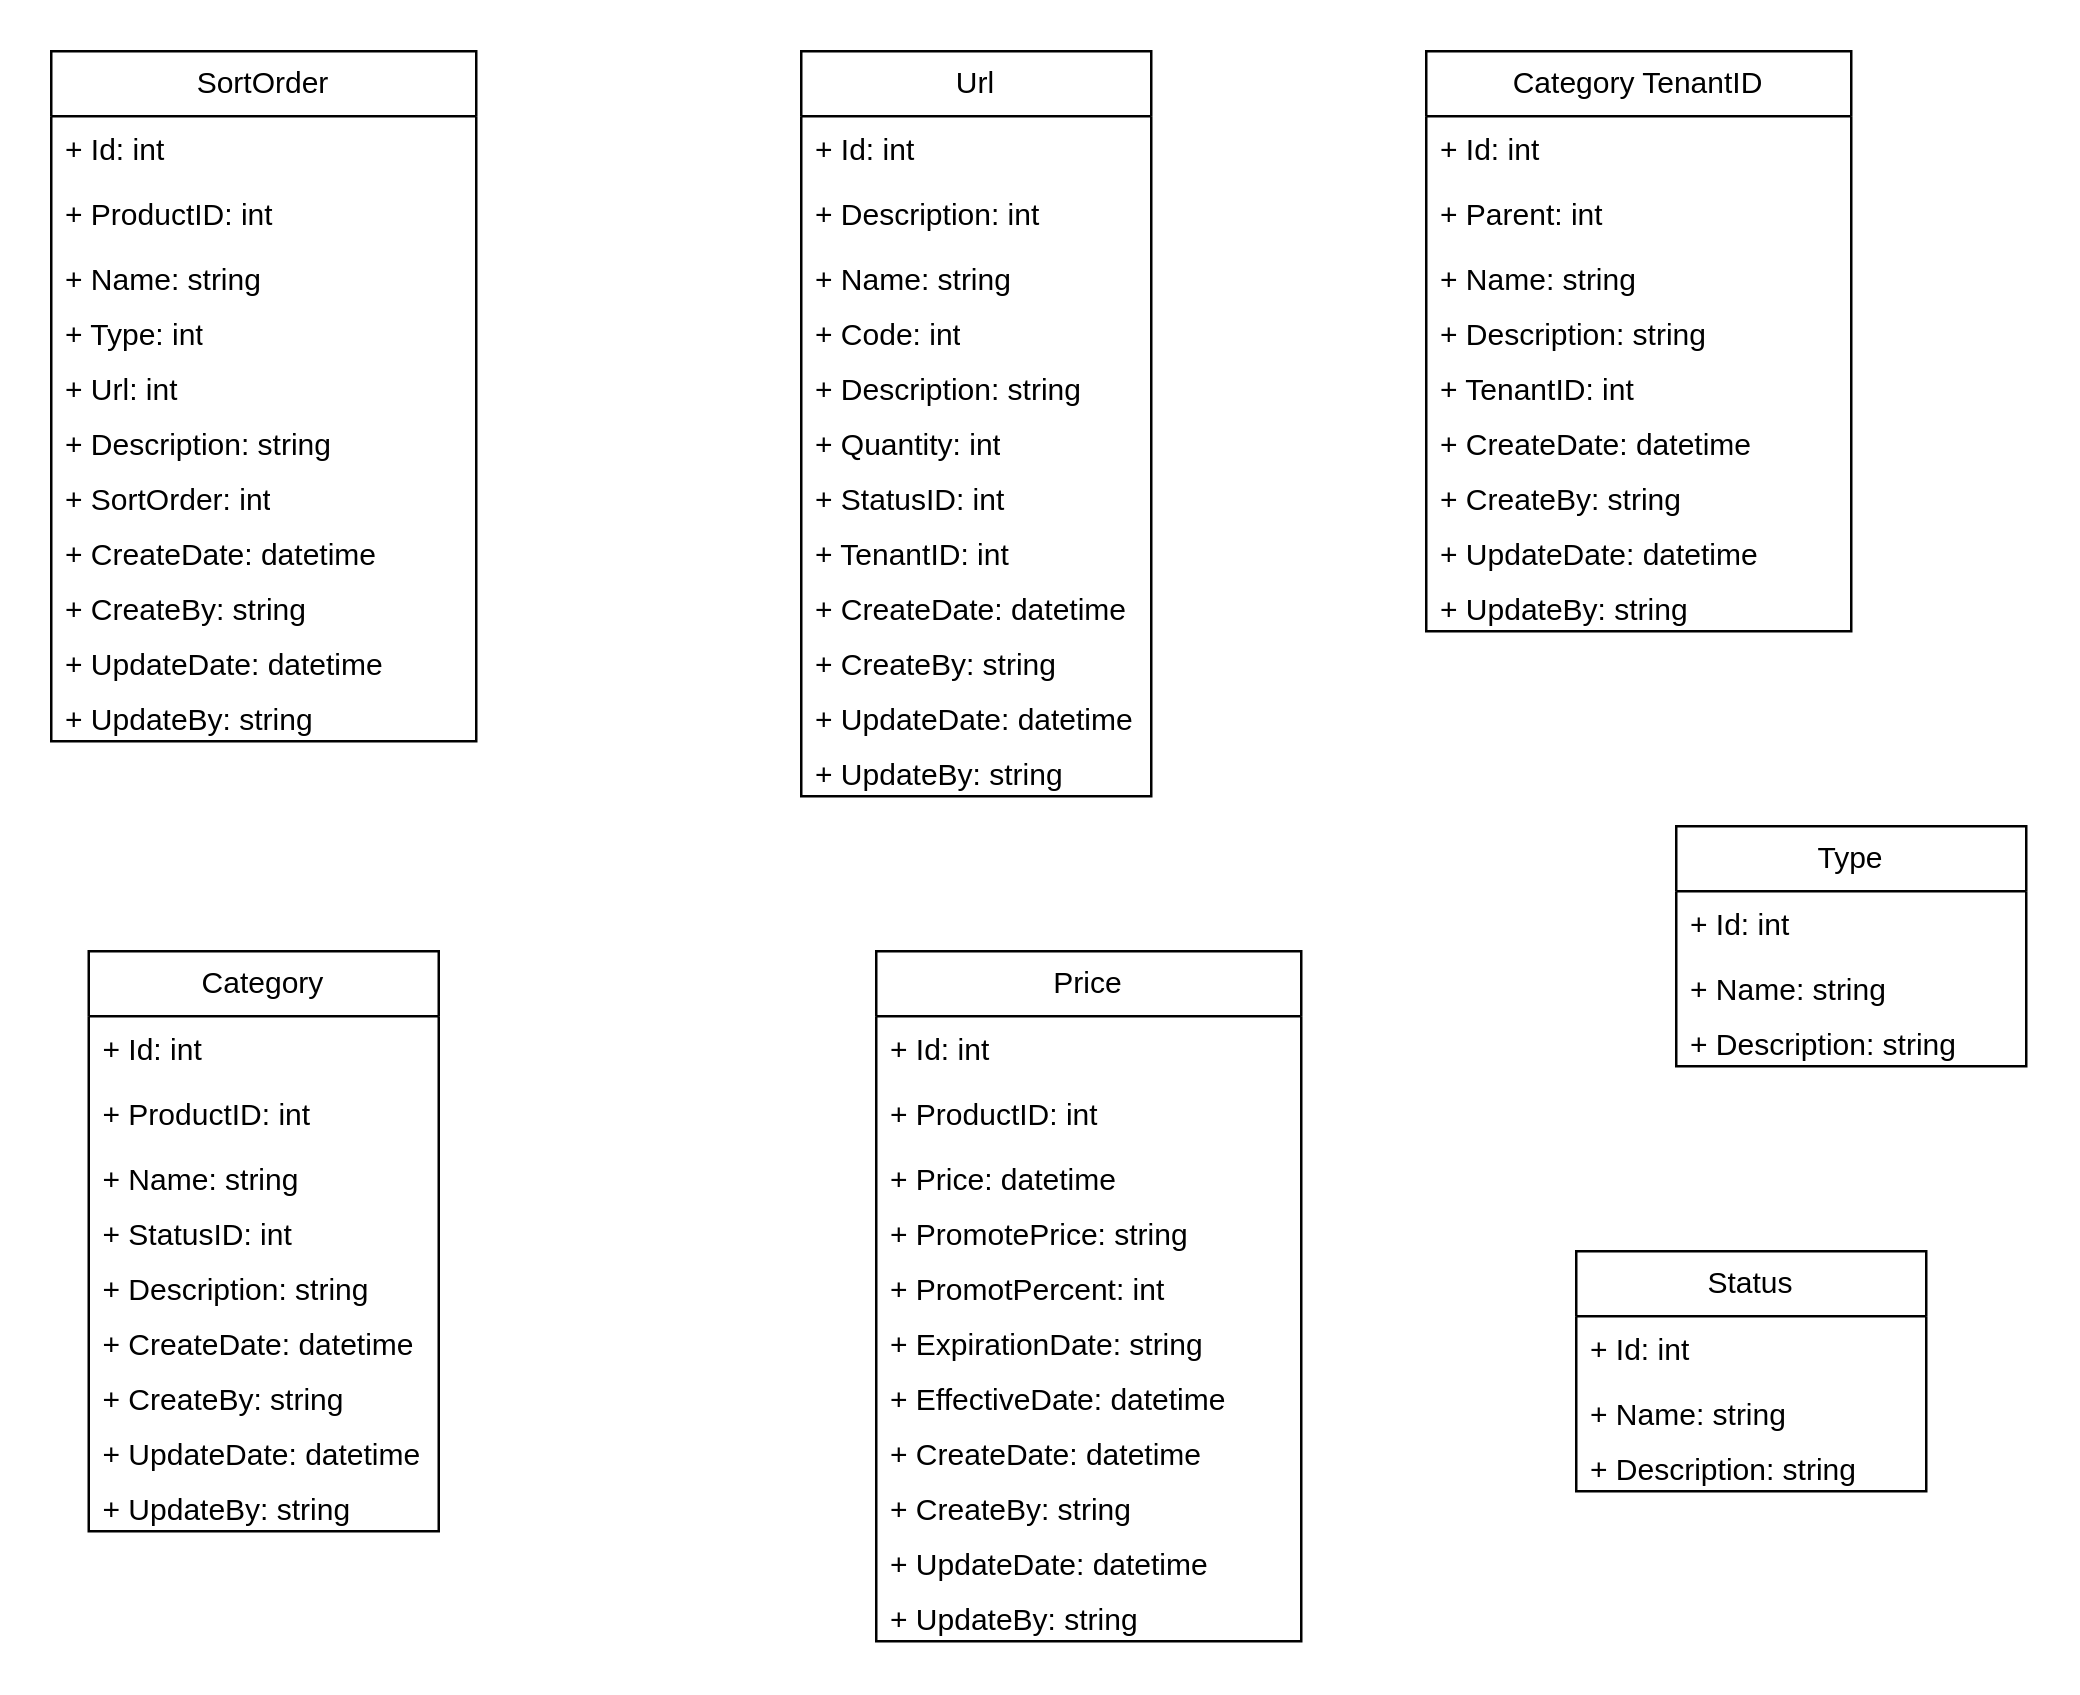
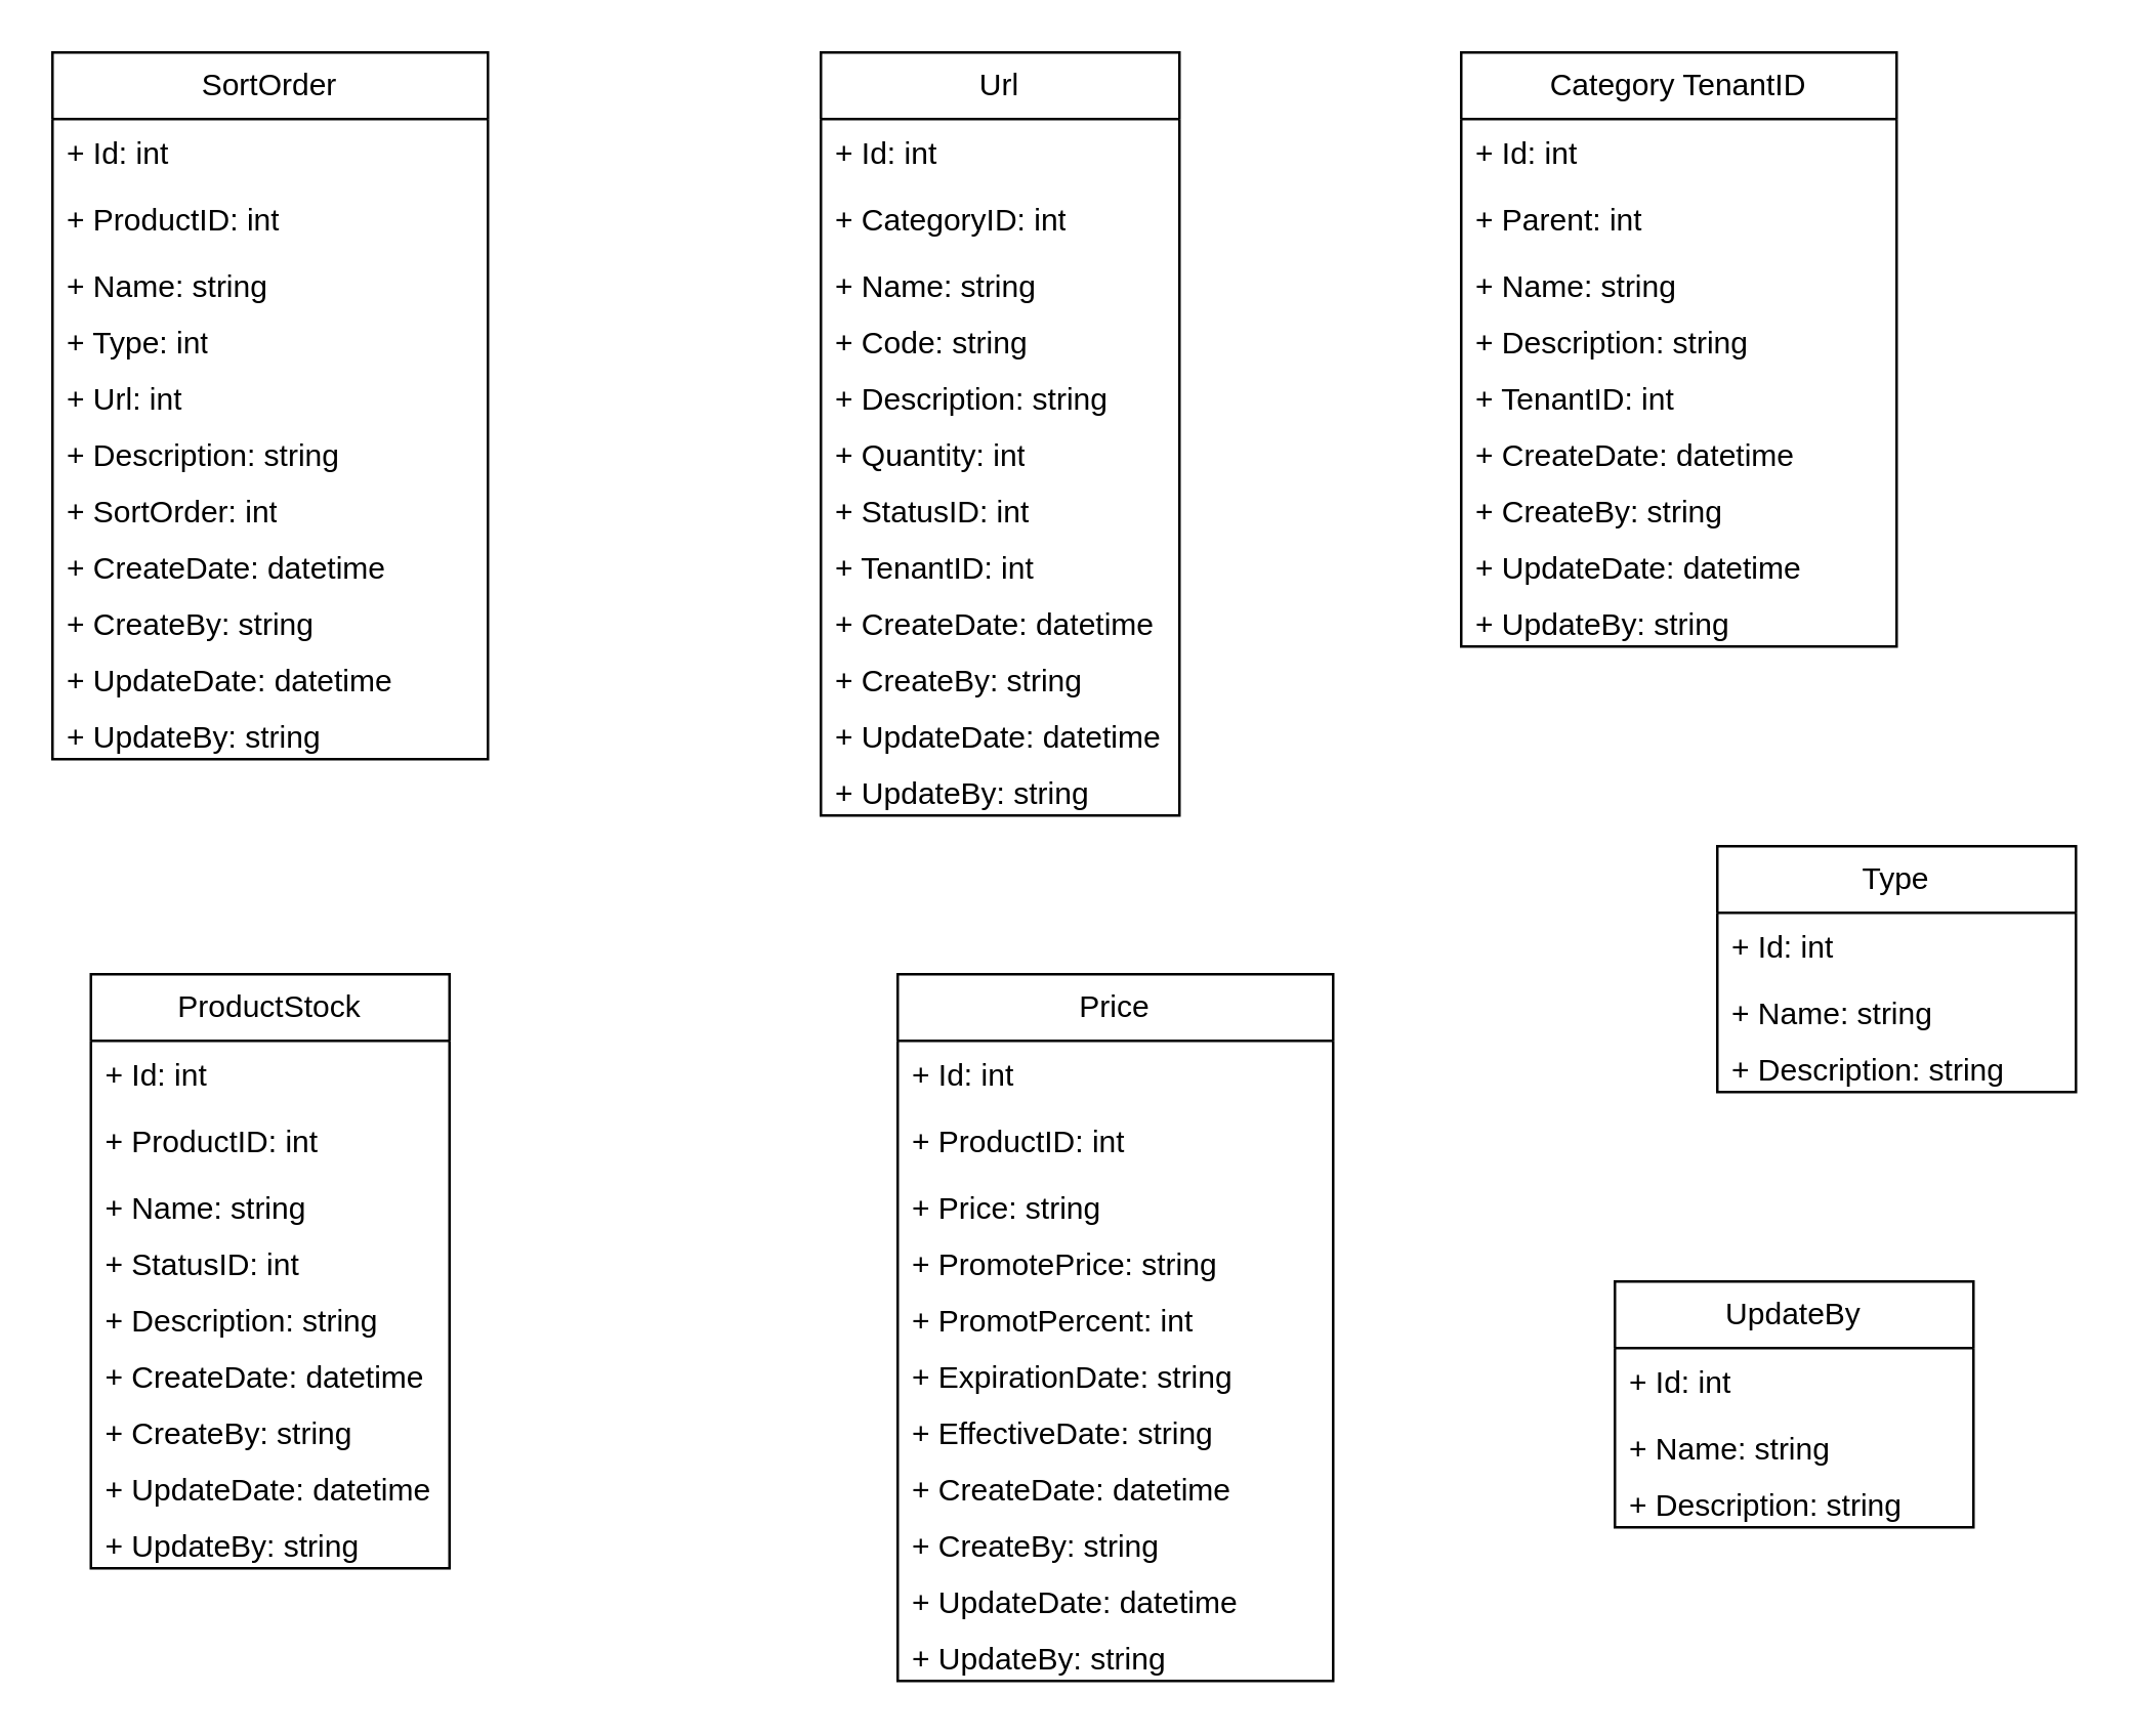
- <mxCell id="4" value="+ Description: int" style="text;strokeColor=none;fillColor=none;align=left;verticalAlign=top;spacingLeft=4;spacingRight=4;overflow=hidden;rotatable=0;points=[[0,0.5],[1,0.5]];portConstraint=eastwest;whiteSpace=wrap;html=1;" vertex="1" parent="2"><mxGeometry y="52" width="140" height="26" as="geometry" /></mxCell>
+ <mxCell id="4" value="+ CategoryID: int" style="text;strokeColor=none;fillColor=none;align=left;verticalAlign=top;spacingLeft=4;spacingRight=4;overflow=hidden;rotatable=0;points=[[0,0.5],[1,0.5]];portConstraint=eastwest;whiteSpace=wrap;html=1;" vertex="1" parent="2"><mxGeometry y="52" width="140" height="26" as="geometry" /></mxCell>
- <mxCell id="6" value="+ Code: int" style="text;strokeColor=none;fillColor=none;align=left;verticalAlign=top;spacingLeft=4;spacingRight=4;overflow=hidden;rotatable=0;points=[[0,0.5],[1,0.5]];portConstraint=eastwest;whiteSpace=wrap;html=1;" vertex="1" parent="2"><mxGeometry y="100" width="140" height="22" as="geometry" /></mxCell>
+ <mxCell id="6" value="+ Code: string" style="text;strokeColor=none;fillColor=none;align=left;verticalAlign=top;spacingLeft=4;spacingRight=4;overflow=hidden;rotatable=0;points=[[0,0.5],[1,0.5]];portConstraint=eastwest;whiteSpace=wrap;html=1;" vertex="1" parent="2"><mxGeometry y="100" width="140" height="22" as="geometry" /></mxCell>
- <mxCell id="49" value="Category" style="swimlane;fontStyle=0;childLayout=stackLayout;horizontal=1;startSize=26;fillColor=none;horizontalStack=0;resizeParent=1;resizeParentMax=0;resizeLast=0;collapsible=1;marginBottom=0;whiteSpace=wrap;html=1;" vertex="1" parent="1"><mxGeometry x="35" y="380" width="140" height="232" as="geometry" /></mxCell>
+ <mxCell id="49" value="ProductStock" style="swimlane;fontStyle=0;childLayout=stackLayout;horizontal=1;startSize=26;fillColor=none;horizontalStack=0;resizeParent=1;resizeParentMax=0;resizeLast=0;collapsible=1;marginBottom=0;whiteSpace=wrap;html=1;" vertex="1" parent="1"><mxGeometry x="35" y="380" width="140" height="232" as="geometry" /></mxCell>
- <mxCell id="40" value="+ Price: datetime" style="text;strokeColor=none;fillColor=none;align=left;verticalAlign=top;spacingLeft=4;spacingRight=4;overflow=hidden;rotatable=0;points=[[0,0.5],[1,0.5]];portConstraint=eastwest;whiteSpace=wrap;html=1;" vertex="1" parent="37"><mxGeometry y="78" width="170" height="22" as="geometry" /></mxCell>
+ <mxCell id="40" value="+ Price: string" style="text;strokeColor=none;fillColor=none;align=left;verticalAlign=top;spacingLeft=4;spacingRight=4;overflow=hidden;rotatable=0;points=[[0,0.5],[1,0.5]];portConstraint=eastwest;whiteSpace=wrap;html=1;" vertex="1" parent="37"><mxGeometry y="78" width="170" height="22" as="geometry" /></mxCell>
- <mxCell id="63" value="Status" style="swimlane;fontStyle=0;childLayout=stackLayout;horizontal=1;startSize=26;fillColor=none;horizontalStack=0;resizeParent=1;resizeParentMax=0;resizeLast=0;collapsible=1;marginBottom=0;whiteSpace=wrap;html=1;" vertex="1" parent="1"><mxGeometry x="630" y="500" width="140" height="96" as="geometry" /></mxCell>
+ <mxCell id="63" value="UpdateBy" style="swimlane;fontStyle=0;childLayout=stackLayout;horizontal=1;startSize=26;fillColor=none;horizontalStack=0;resizeParent=1;resizeParentMax=0;resizeLast=0;collapsible=1;marginBottom=0;whiteSpace=wrap;html=1;" vertex="1" parent="1"><mxGeometry x="630" y="500" width="140" height="96" as="geometry" /></mxCell>
- <mxCell id="44" value="+ EffectiveDate: datetime" style="text;strokeColor=none;fillColor=none;align=left;verticalAlign=top;spacingLeft=4;spacingRight=4;overflow=hidden;rotatable=0;points=[[0,0.5],[1,0.5]];portConstraint=eastwest;whiteSpace=wrap;html=1;" vertex="1" parent="37"><mxGeometry y="166" width="170" height="22" as="geometry" /></mxCell>
+ <mxCell id="44" value="+ EffectiveDate: string" style="text;strokeColor=none;fillColor=none;align=left;verticalAlign=top;spacingLeft=4;spacingRight=4;overflow=hidden;rotatable=0;points=[[0,0.5],[1,0.5]];portConstraint=eastwest;whiteSpace=wrap;html=1;" vertex="1" parent="37"><mxGeometry y="166" width="170" height="22" as="geometry" /></mxCell>
